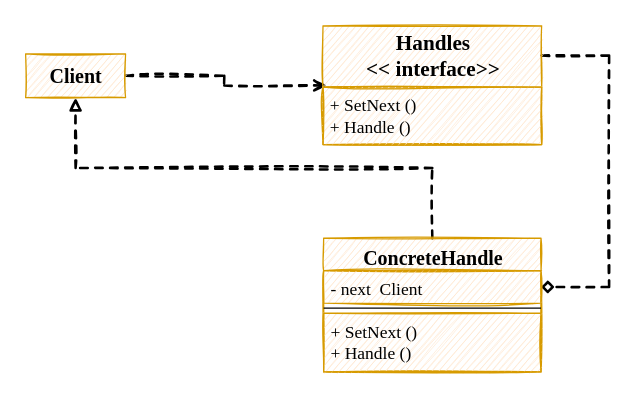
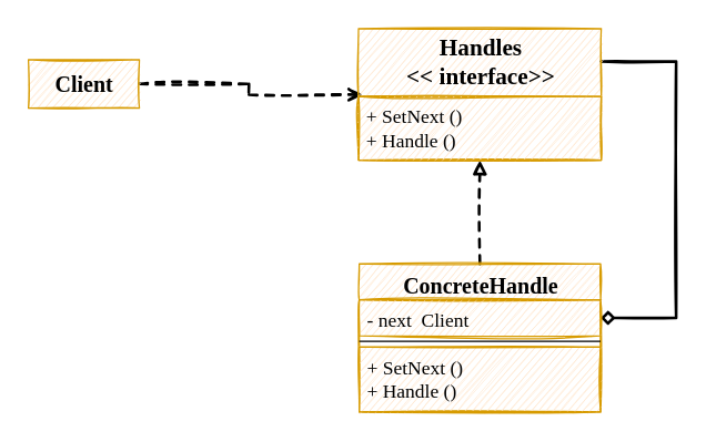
- <mxCell id="7" style="edgeStyle=orthogonalEdgeStyle;rounded=0;sketch=1;jumpSize=6;orthogonalLoop=1;jettySize=auto;html=1;exitX=0.5;exitY=0;exitDx=0;exitDy=0;dashed=1;startSize=26;endArrow=block;endFill=0;strokeWidth=2;fontFamily=Comic Sans MS;fontSize=16;" edge="1" parent="1" source="8" target="3"><mxGeometry relative="1" as="geometry" /></mxCell>
+ <mxCell id="7" style="edgeStyle=orthogonalEdgeStyle;rounded=0;sketch=1;jumpSize=6;orthogonalLoop=1;jettySize=auto;html=1;exitX=0.5;exitY=0;exitDx=0;exitDy=0;dashed=1;startSize=26;endArrow=block;endFill=0;strokeWidth=2;fontFamily=Comic Sans MS;fontSize=16;" edge="1" parent="1" source="8" target="5"><mxGeometry relative="1" as="geometry" /></mxCell>
- <mxCell id="4" style="edgeStyle=orthogonalEdgeStyle;rounded=0;sketch=1;jumpSize=6;orthogonalLoop=1;jettySize=auto;html=1;exitX=1;exitY=0.25;exitDx=0;exitDy=0;entryX=1;entryY=0.5;entryDx=0;entryDy=0;startSize=26;endArrow=diamond;endFill=0;strokeWidth=2;fontFamily=Comic Sans MS;fontSize=16;dashed=1;" edge="1" parent="1" source="5" target="9"><mxGeometry relative="1" as="geometry"><Array as="points"><mxPoint x="487" y="44" /><mxPoint x="487" y="229" /></Array></mxGeometry></mxCell>
+ <mxCell id="4" style="edgeStyle=orthogonalEdgeStyle;rounded=0;sketch=1;jumpSize=6;orthogonalLoop=1;jettySize=auto;html=1;exitX=1;exitY=0.25;exitDx=0;exitDy=0;entryX=1;entryY=0.5;entryDx=0;entryDy=0;startSize=26;endArrow=diamond;endFill=0;strokeWidth=2;fontFamily=Comic Sans MS;fontSize=16;" edge="1" parent="1" source="5" target="9"><mxGeometry relative="1" as="geometry"><Array as="points"><mxPoint x="487" y="44" /><mxPoint x="487" y="229" /></Array></mxGeometry></mxCell>
